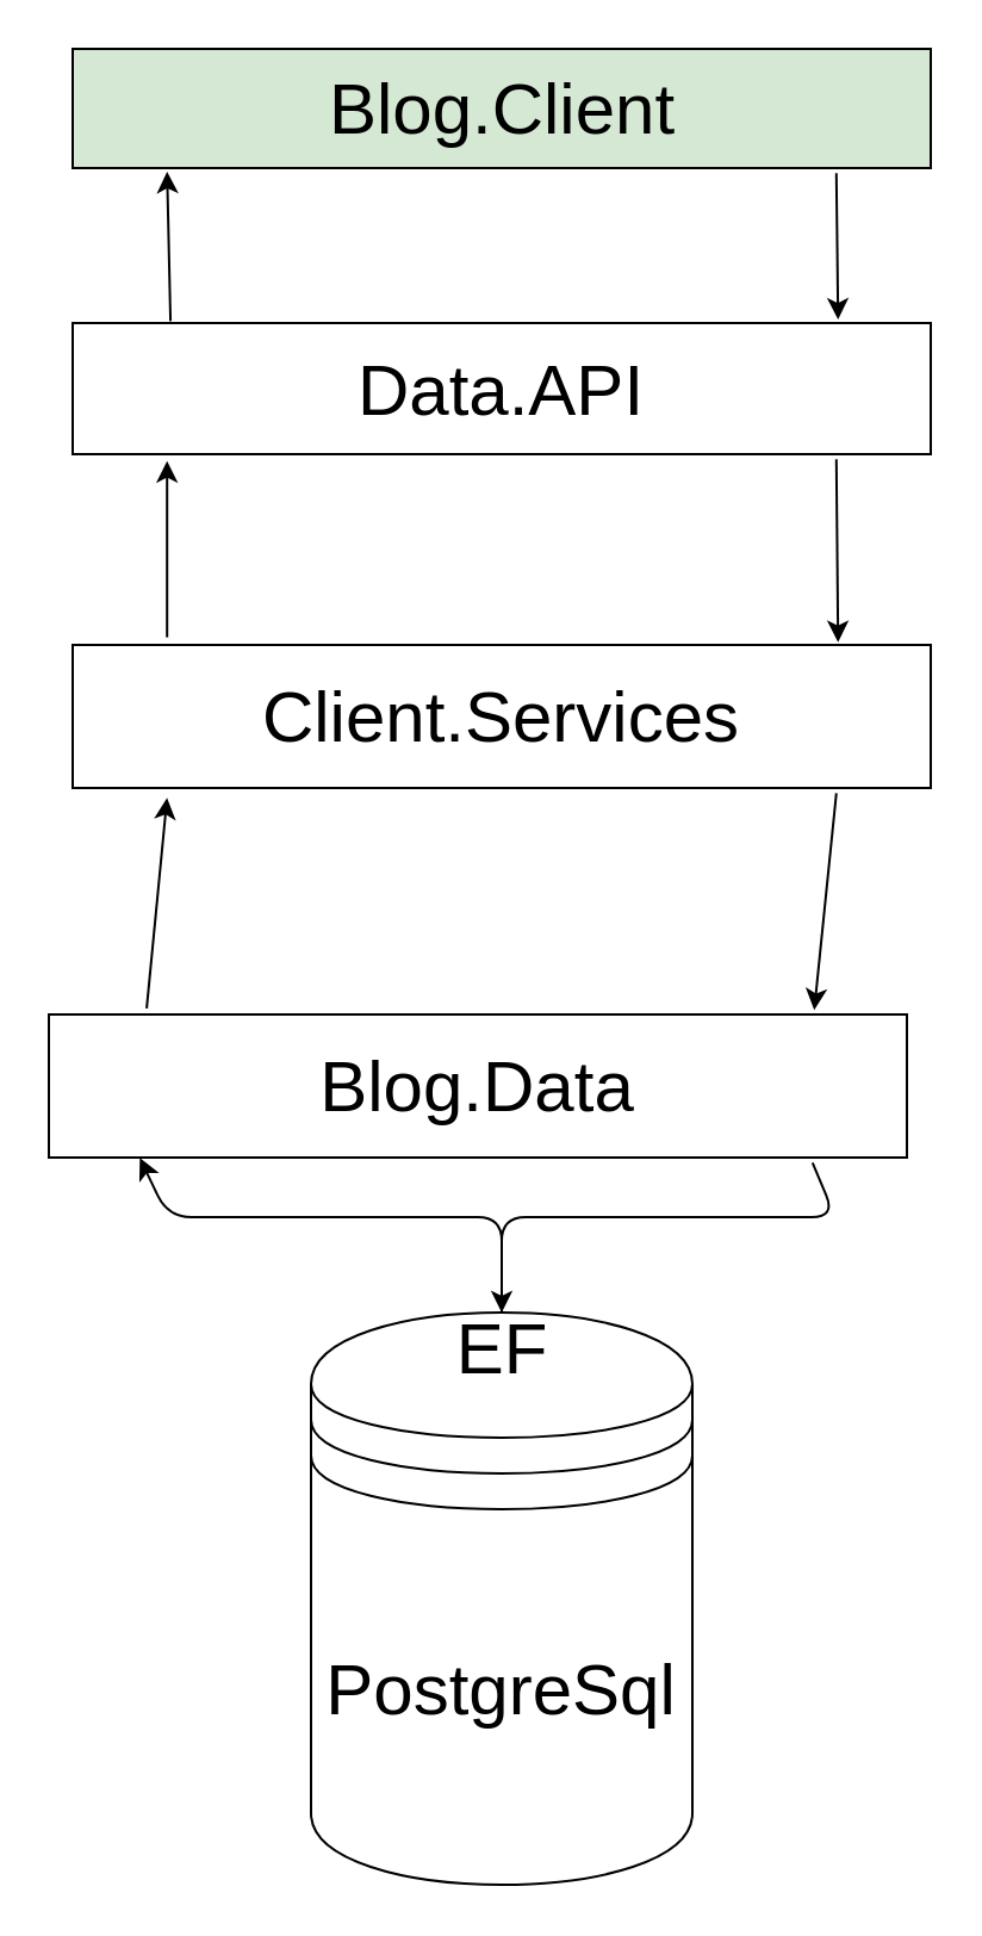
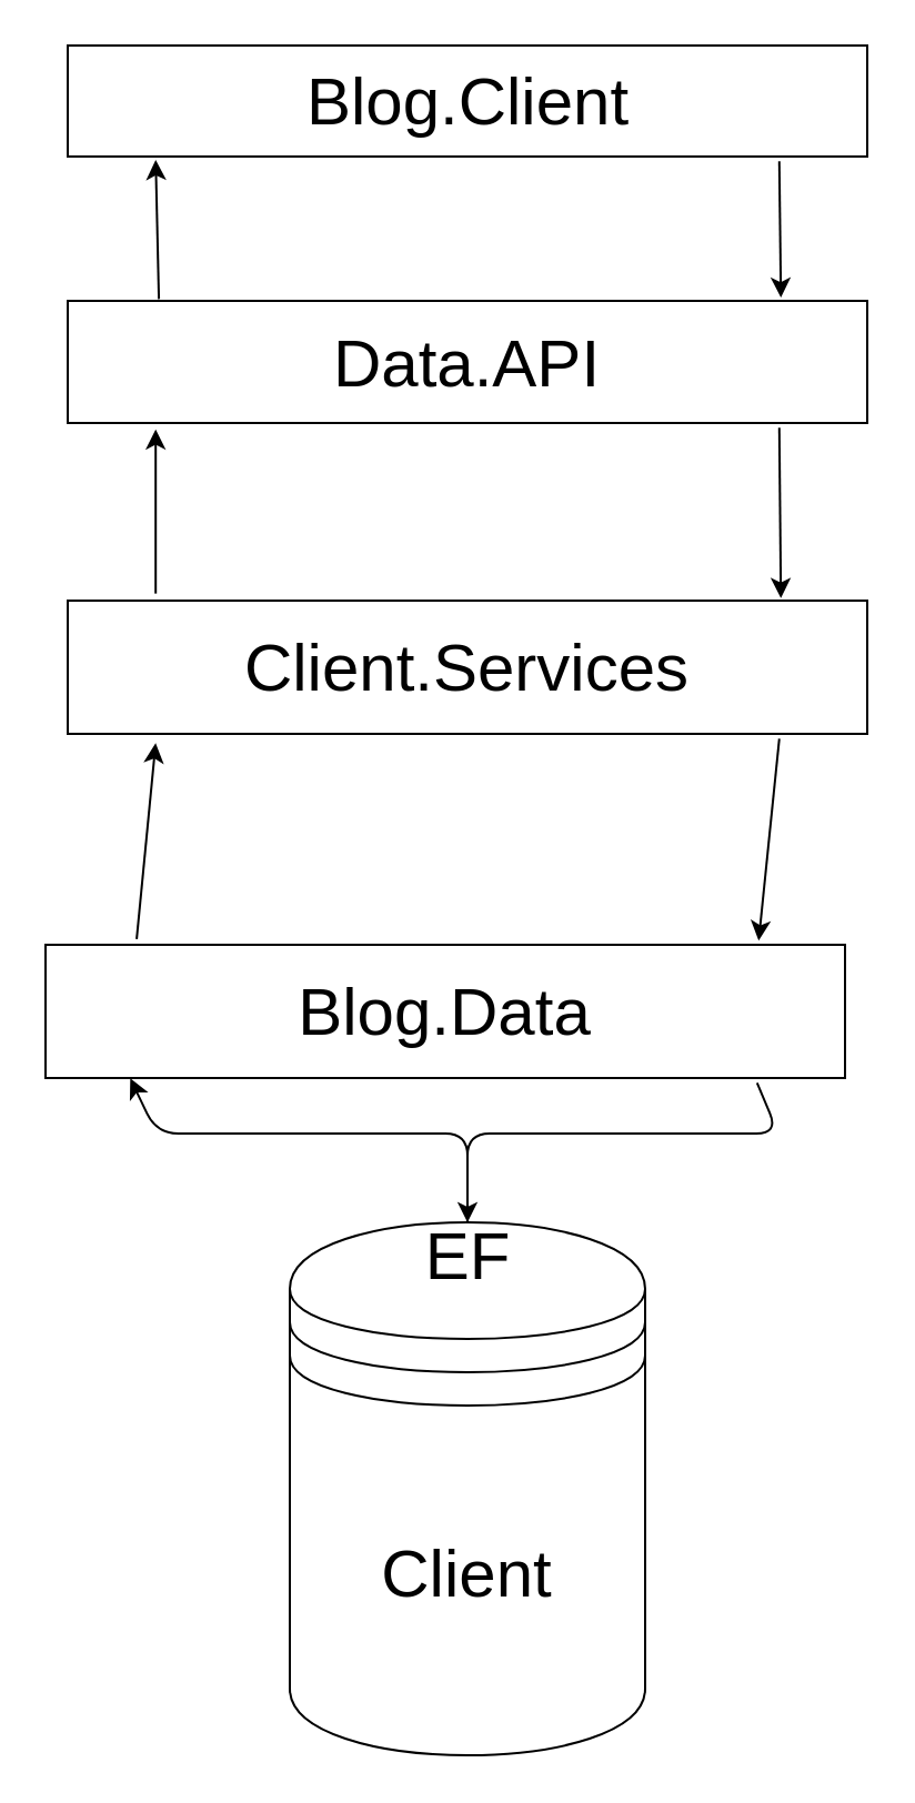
- <mxCell id="4" value="Blog.Client" style="html=1;dashed=0;whitespace=wrap;fontSize=30;fillColor=#d5e8d4;" vertex="1" parent="1"><mxGeometry x="30" y="20" width="360" height="50" as="geometry" /></mxCell>
+ <mxCell id="4" value="Blog.Client" style="html=1;dashed=0;whitespace=wrap;fontSize=30;" vertex="1" parent="1"><mxGeometry x="30" y="20" width="360" height="50" as="geometry" /></mxCell>
- <mxCell id="2" value="&lt;font style=&quot;font-size: 30px;&quot;&gt;PostgreSql&lt;/font&gt;" style="shape=datastore;whiteSpace=wrap;html=1;" vertex="1" parent="1"><mxGeometry x="130" y="550" width="160" height="240" as="geometry" /></mxCell>
+ <mxCell id="2" value="&lt;font style=&quot;font-size: 30px;&quot;&gt;Client&lt;/font&gt;" style="shape=datastore;whiteSpace=wrap;html=1;" vertex="1" parent="1"><mxGeometry x="130" y="550" width="160" height="240" as="geometry" /></mxCell>
